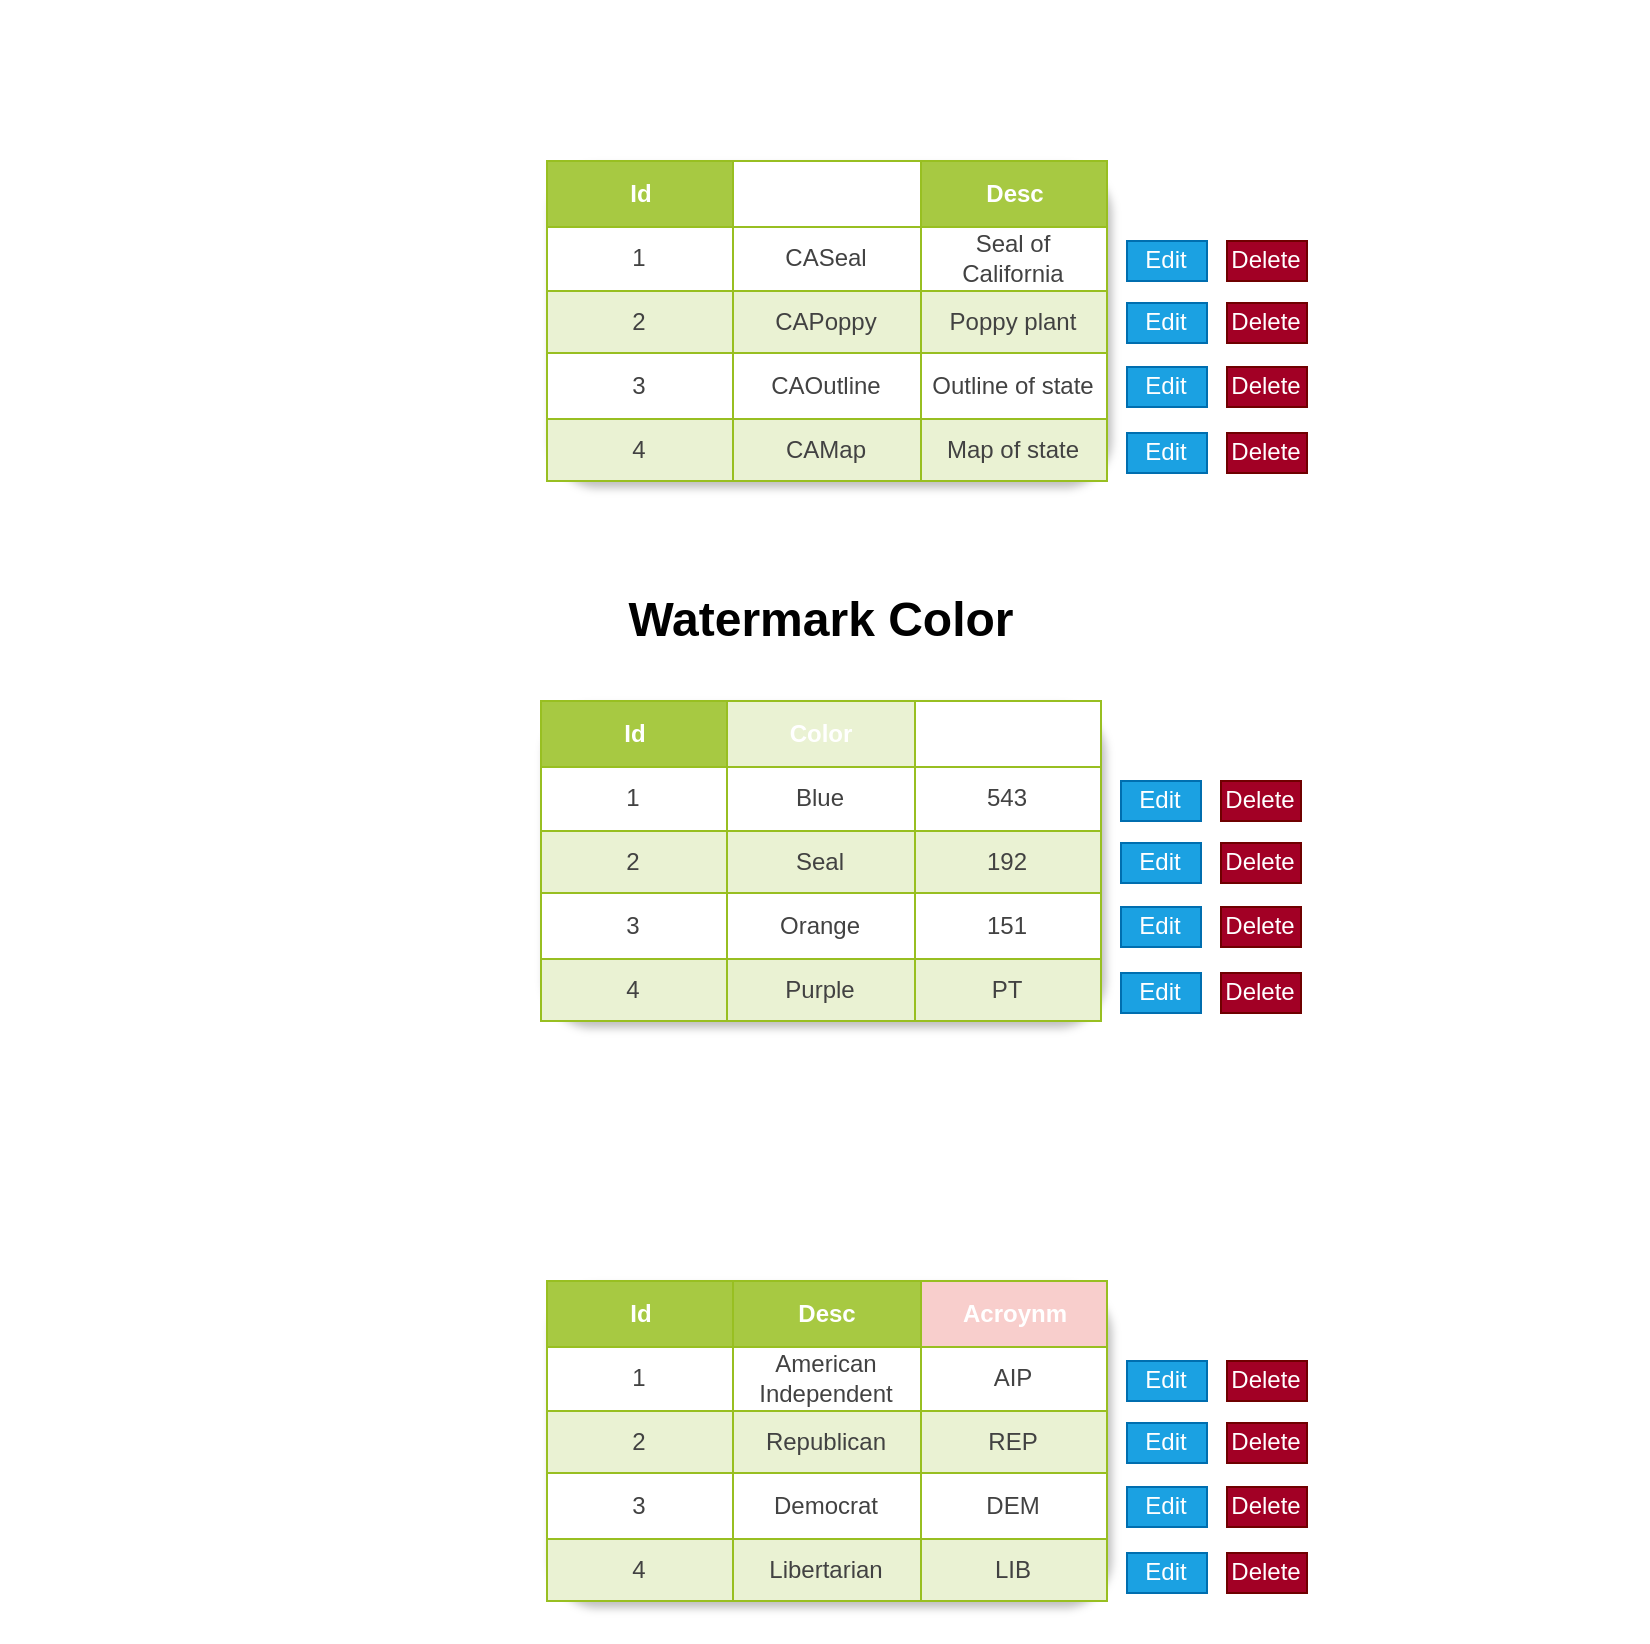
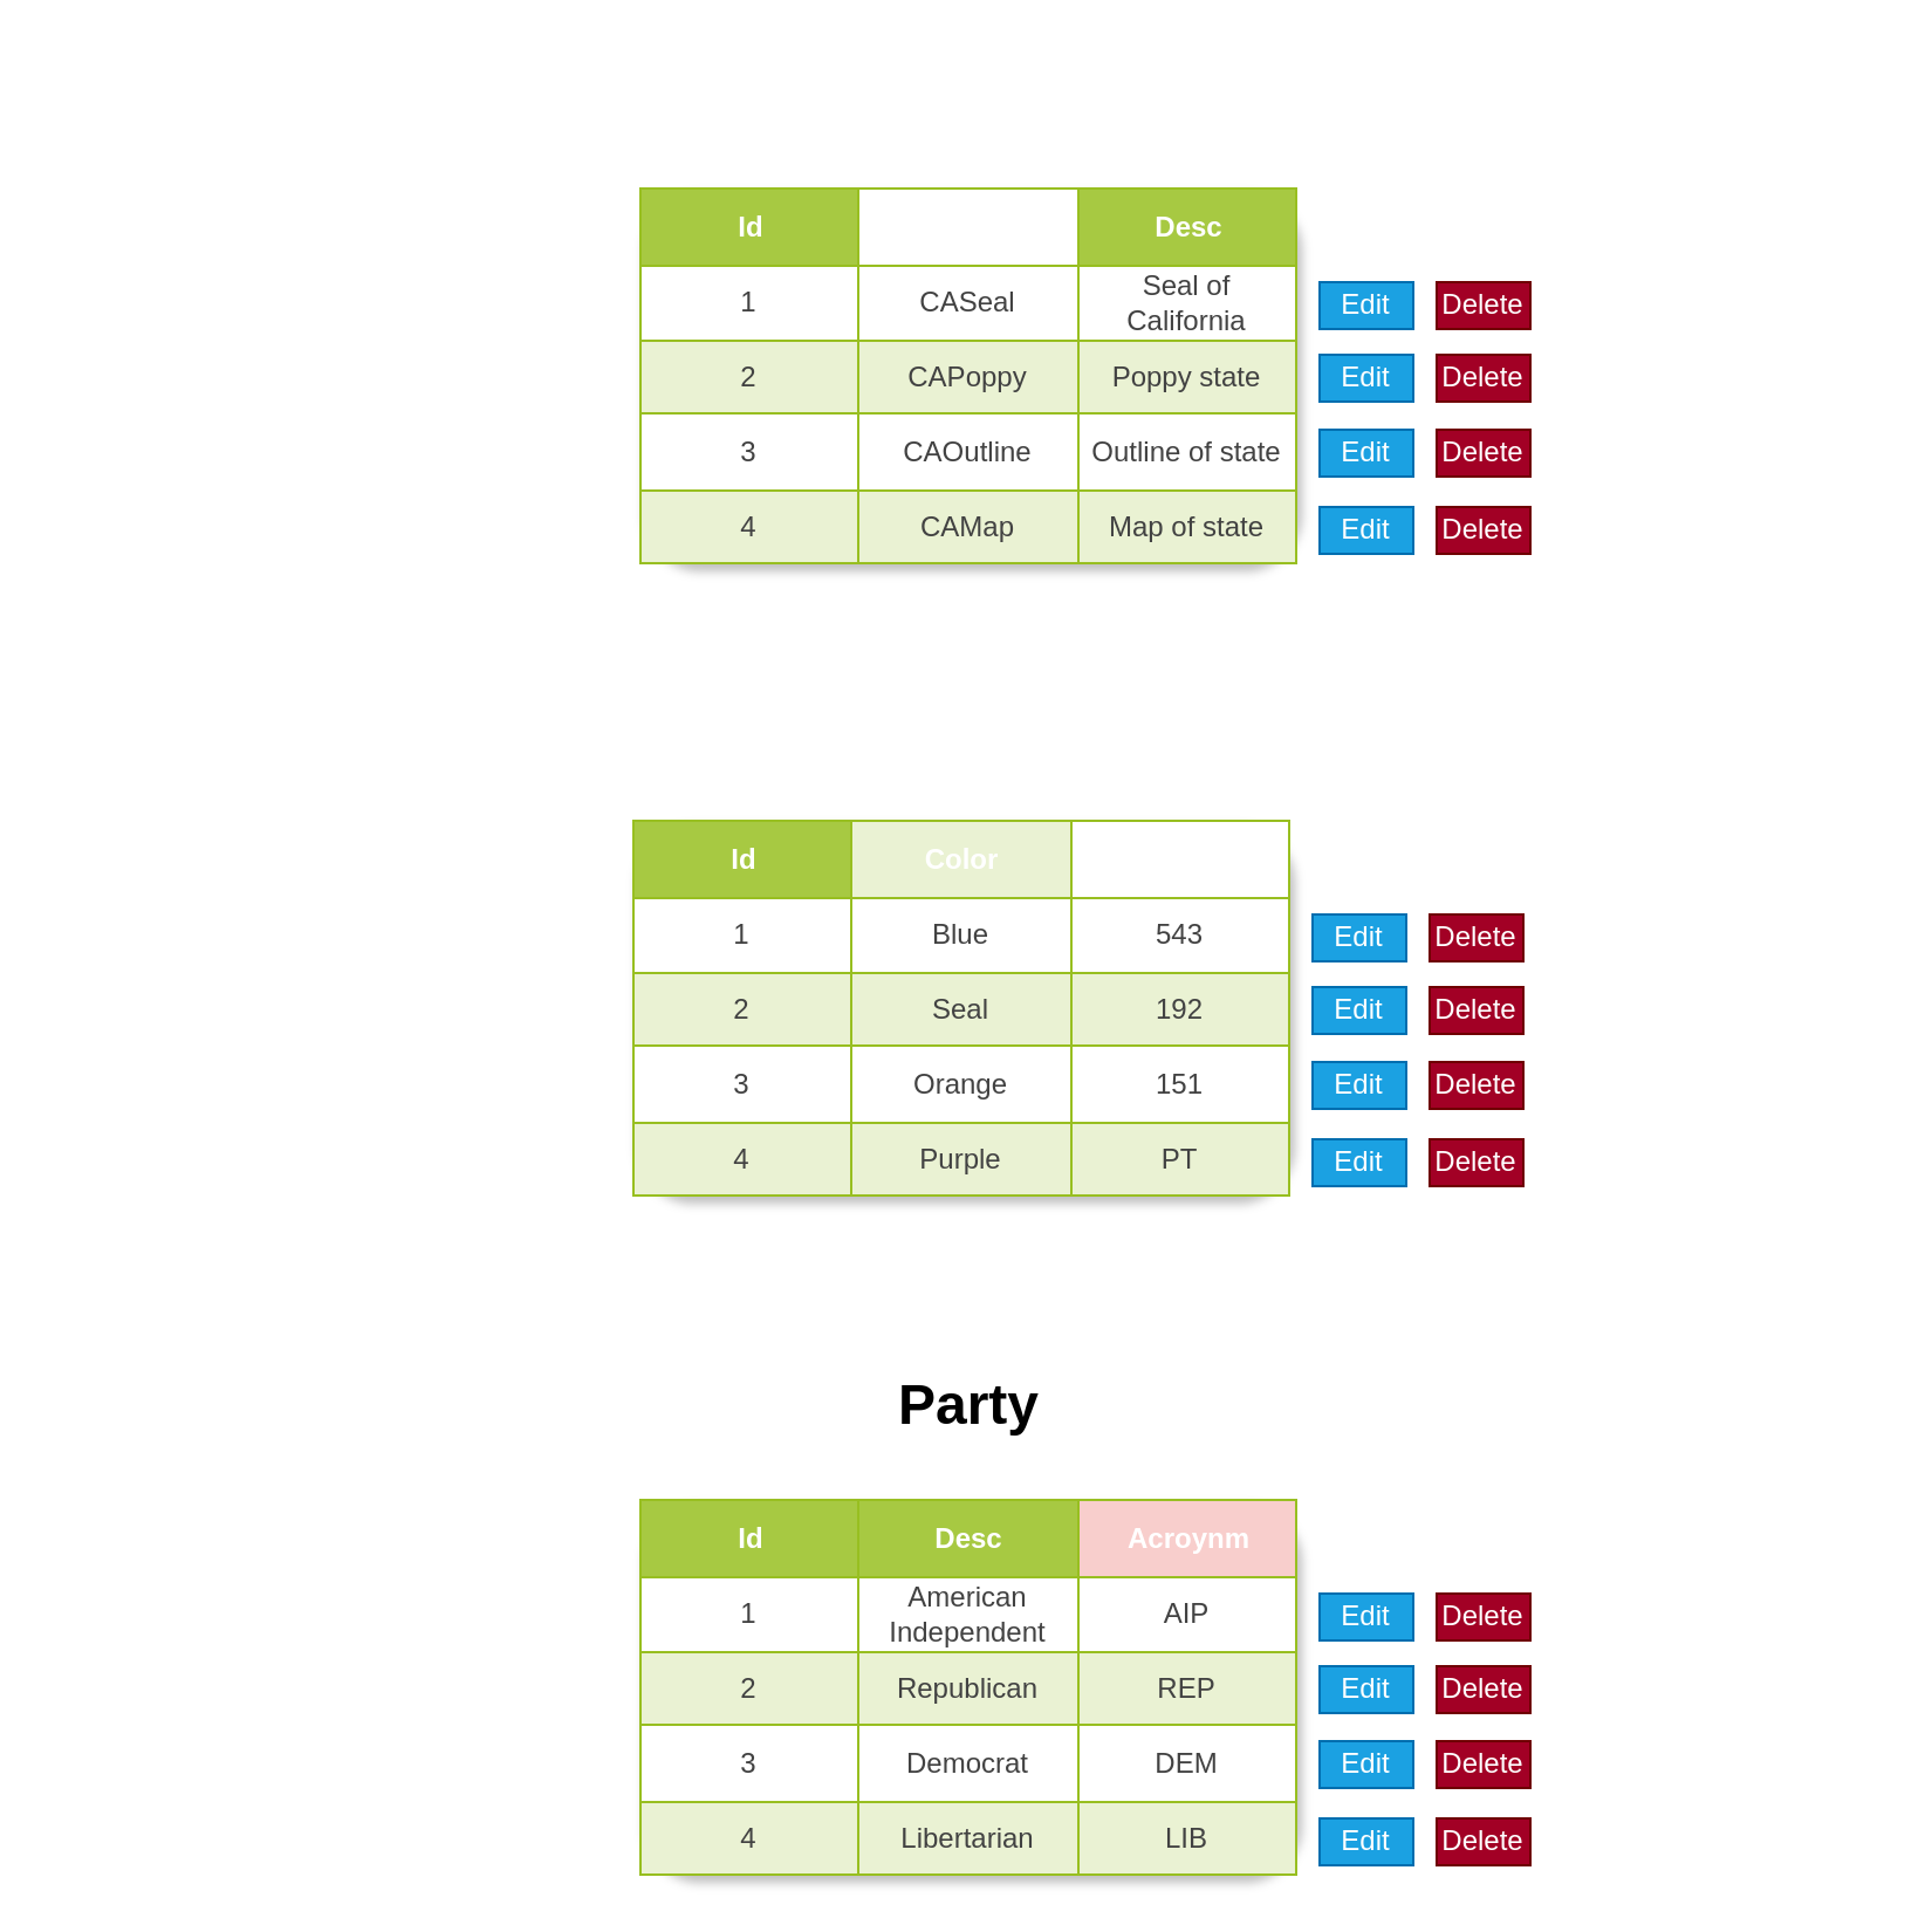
- <mxCell id="15" value="&lt;span style=&quot;color: rgb(66, 66, 66);&quot;&gt;Poppy plant&lt;/span&gt;" style="connectable=0;recursiveResize=0;strokeColor=inherit;fillColor=inherit;whiteSpace=wrap;html=1;" vertex="1" parent="12"><mxGeometry x="187" width="93" height="31" as="geometry"><mxRectangle width="93" height="31" as="alternateBounds" /></mxGeometry></mxCell>
+ <mxCell id="15" value="&lt;span style=&quot;color: rgb(66, 66, 66);&quot;&gt;Poppy state&lt;/span&gt;" style="connectable=0;recursiveResize=0;strokeColor=inherit;fillColor=inherit;whiteSpace=wrap;html=1;" vertex="1" parent="12"><mxGeometry x="187" width="93" height="31" as="geometry"><mxRectangle width="93" height="31" as="alternateBounds" /></mxGeometry></mxCell>
- <mxCell id="33" value="Watermark Color" style="text;strokeColor=none;fillColor=none;html=1;fontSize=24;fontStyle=1;verticalAlign=middle;align=center;rounded=0;shadow=1;" vertex="1" parent="32"><mxGeometry width="780" height="40" as="geometry" /></mxCell>
+ <mxCell id="64" value="Party" style="text;strokeColor=none;fillColor=none;html=1;fontSize=24;fontStyle=1;verticalAlign=middle;align=center;rounded=0;shadow=1;" vertex="1" parent="63"><mxGeometry width="780" height="40" as="geometry" /></mxCell>
